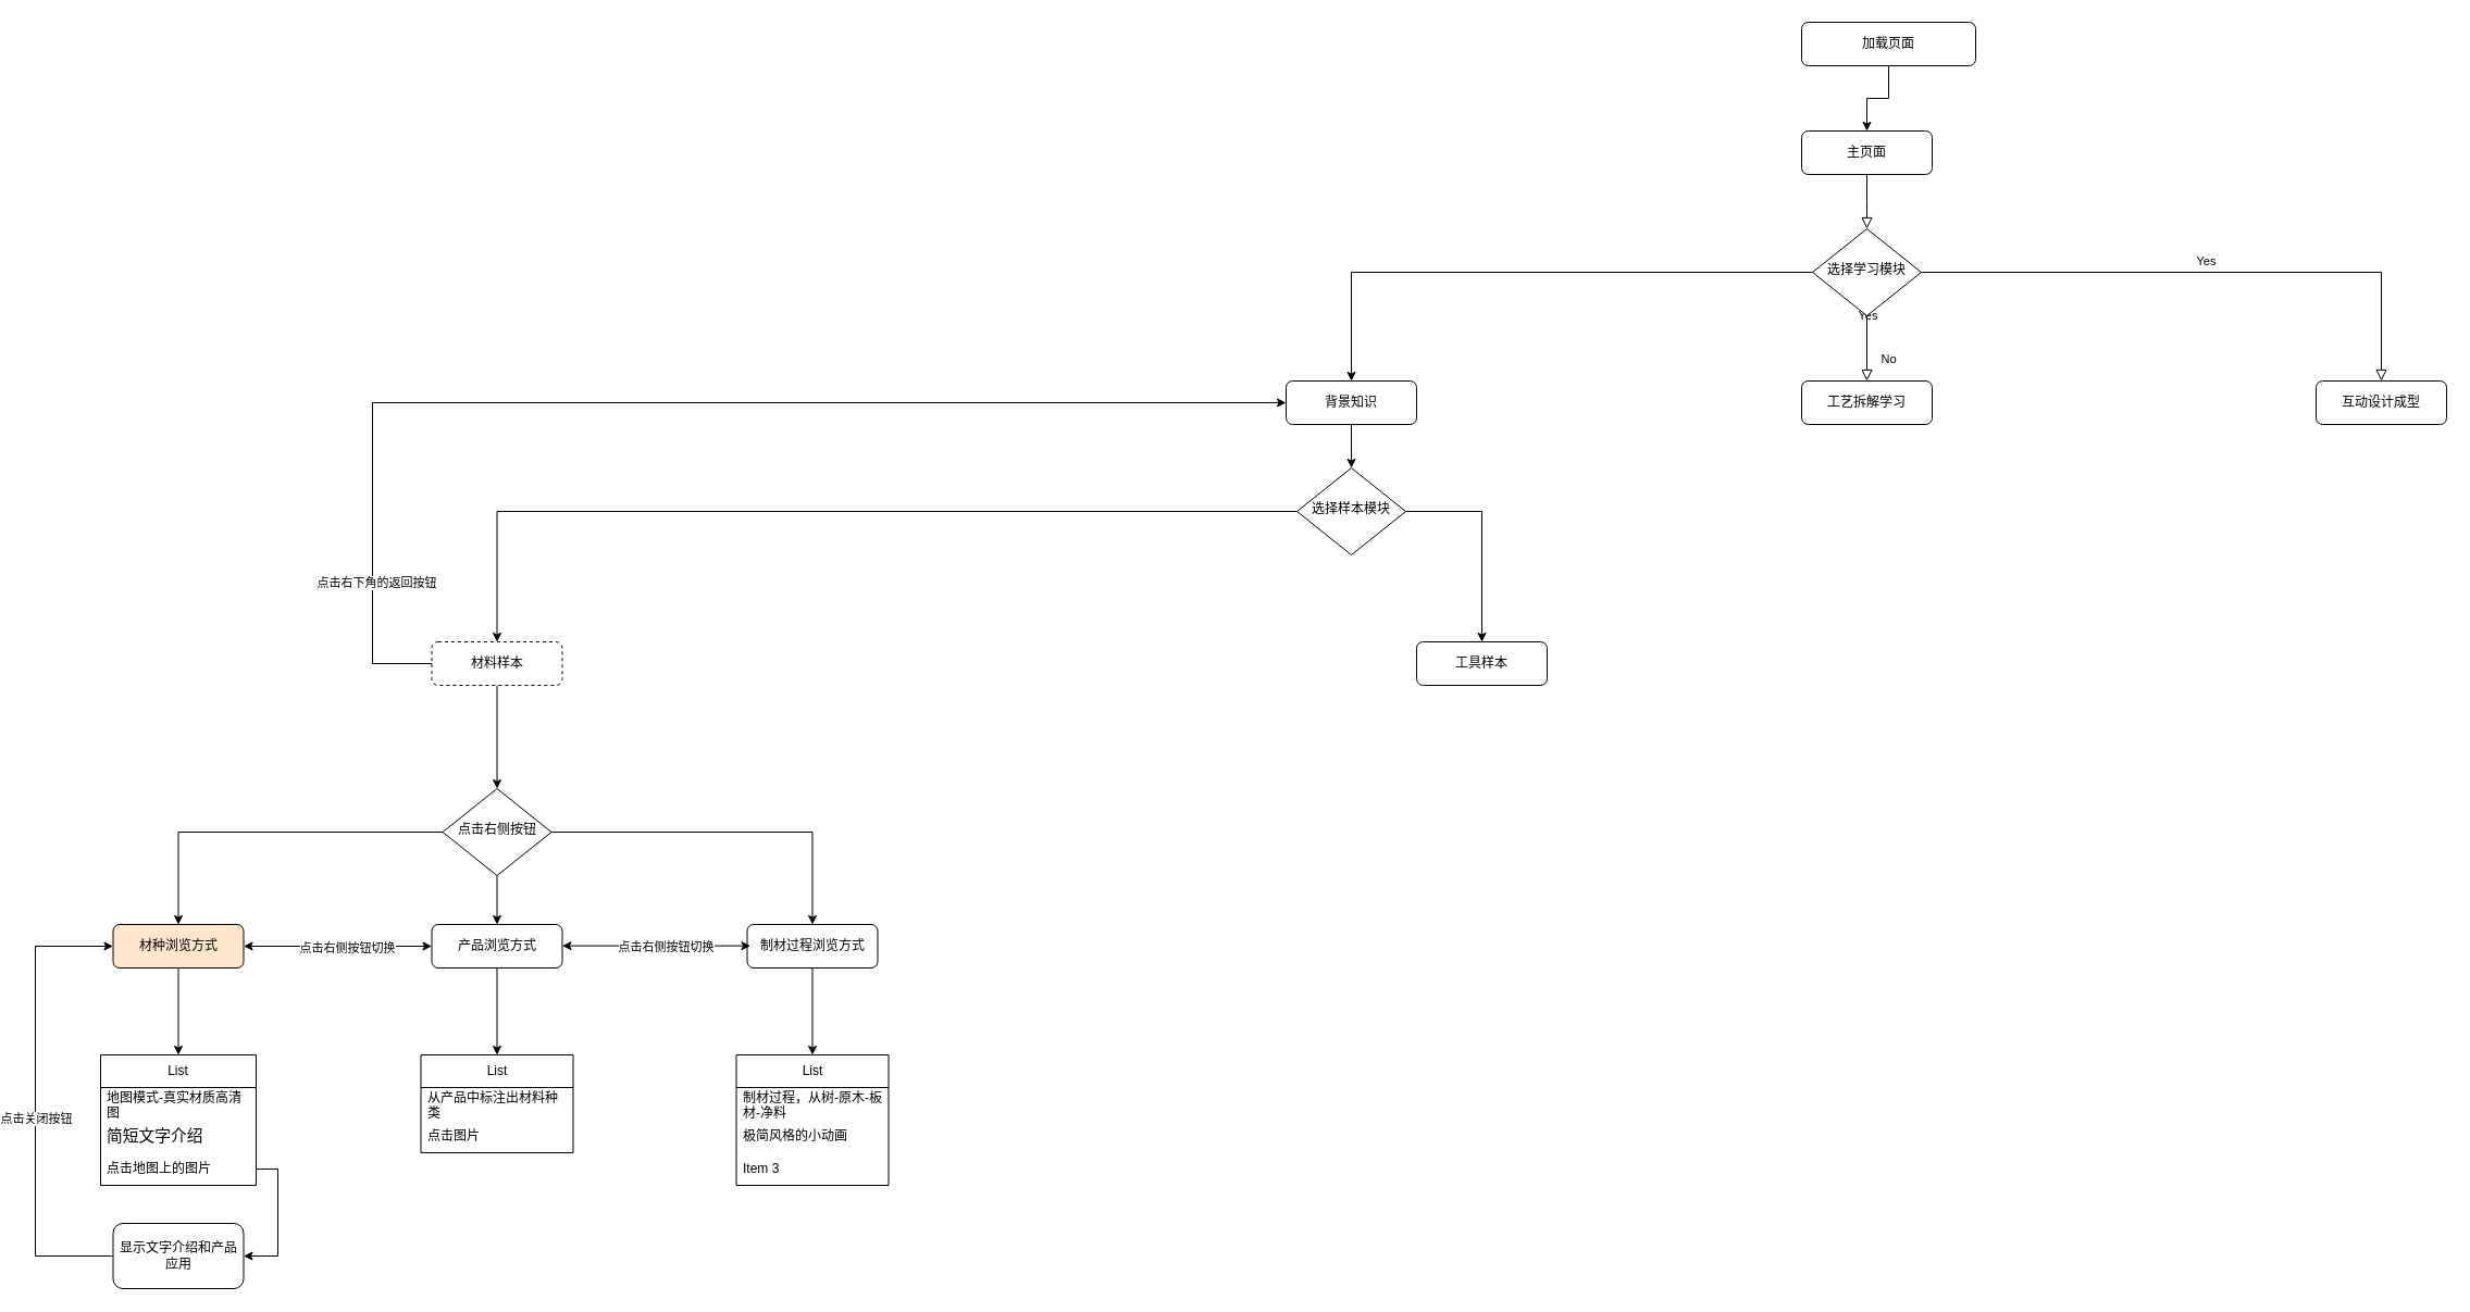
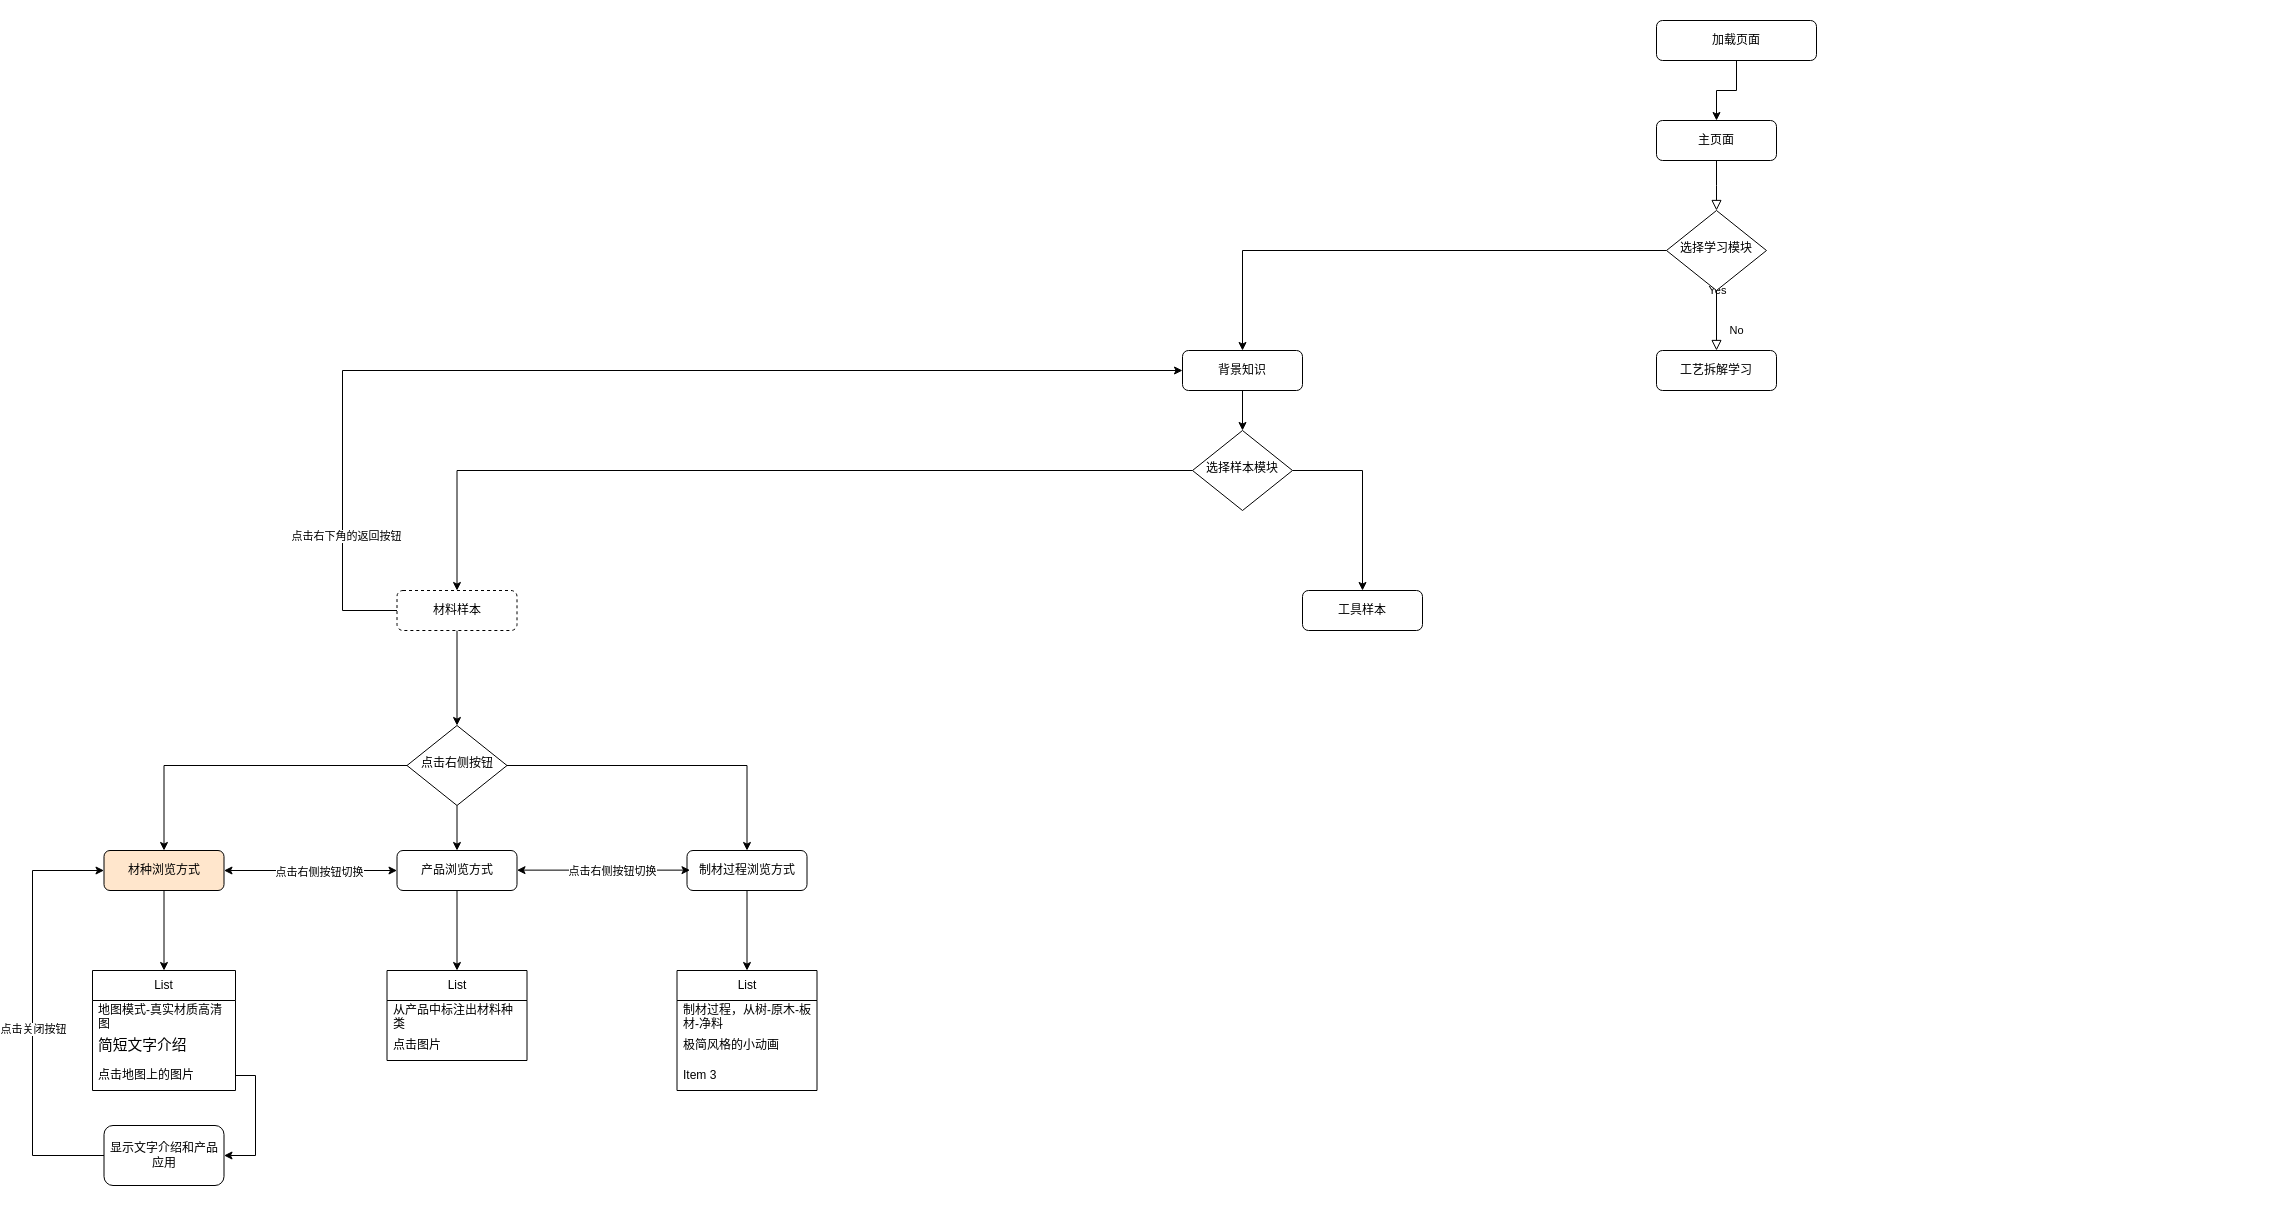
- <mxCell id="6" value="Yes" style="edgeStyle=orthogonalEdgeStyle;rounded=0;html=1;jettySize=auto;orthogonalLoop=1;fontSize=11;endArrow=block;endFill=0;endSize=8;strokeWidth=1;shadow=0;labelBackgroundColor=none;" parent="1" source="8" target="10" edge="1"><mxGeometry y="10" relative="1" as="geometry"><mxPoint as="offset" /></mxGeometry></mxCell>
- <mxCell id="10" value="互动设计成型" style="rounded=1;whiteSpace=wrap;html=1;fontSize=12;glass=0;strokeWidth=1;shadow=0;" parent="1" vertex="1"><mxGeometry x="2117" y="350" width="120" height="40" as="geometry" /></mxCell>
